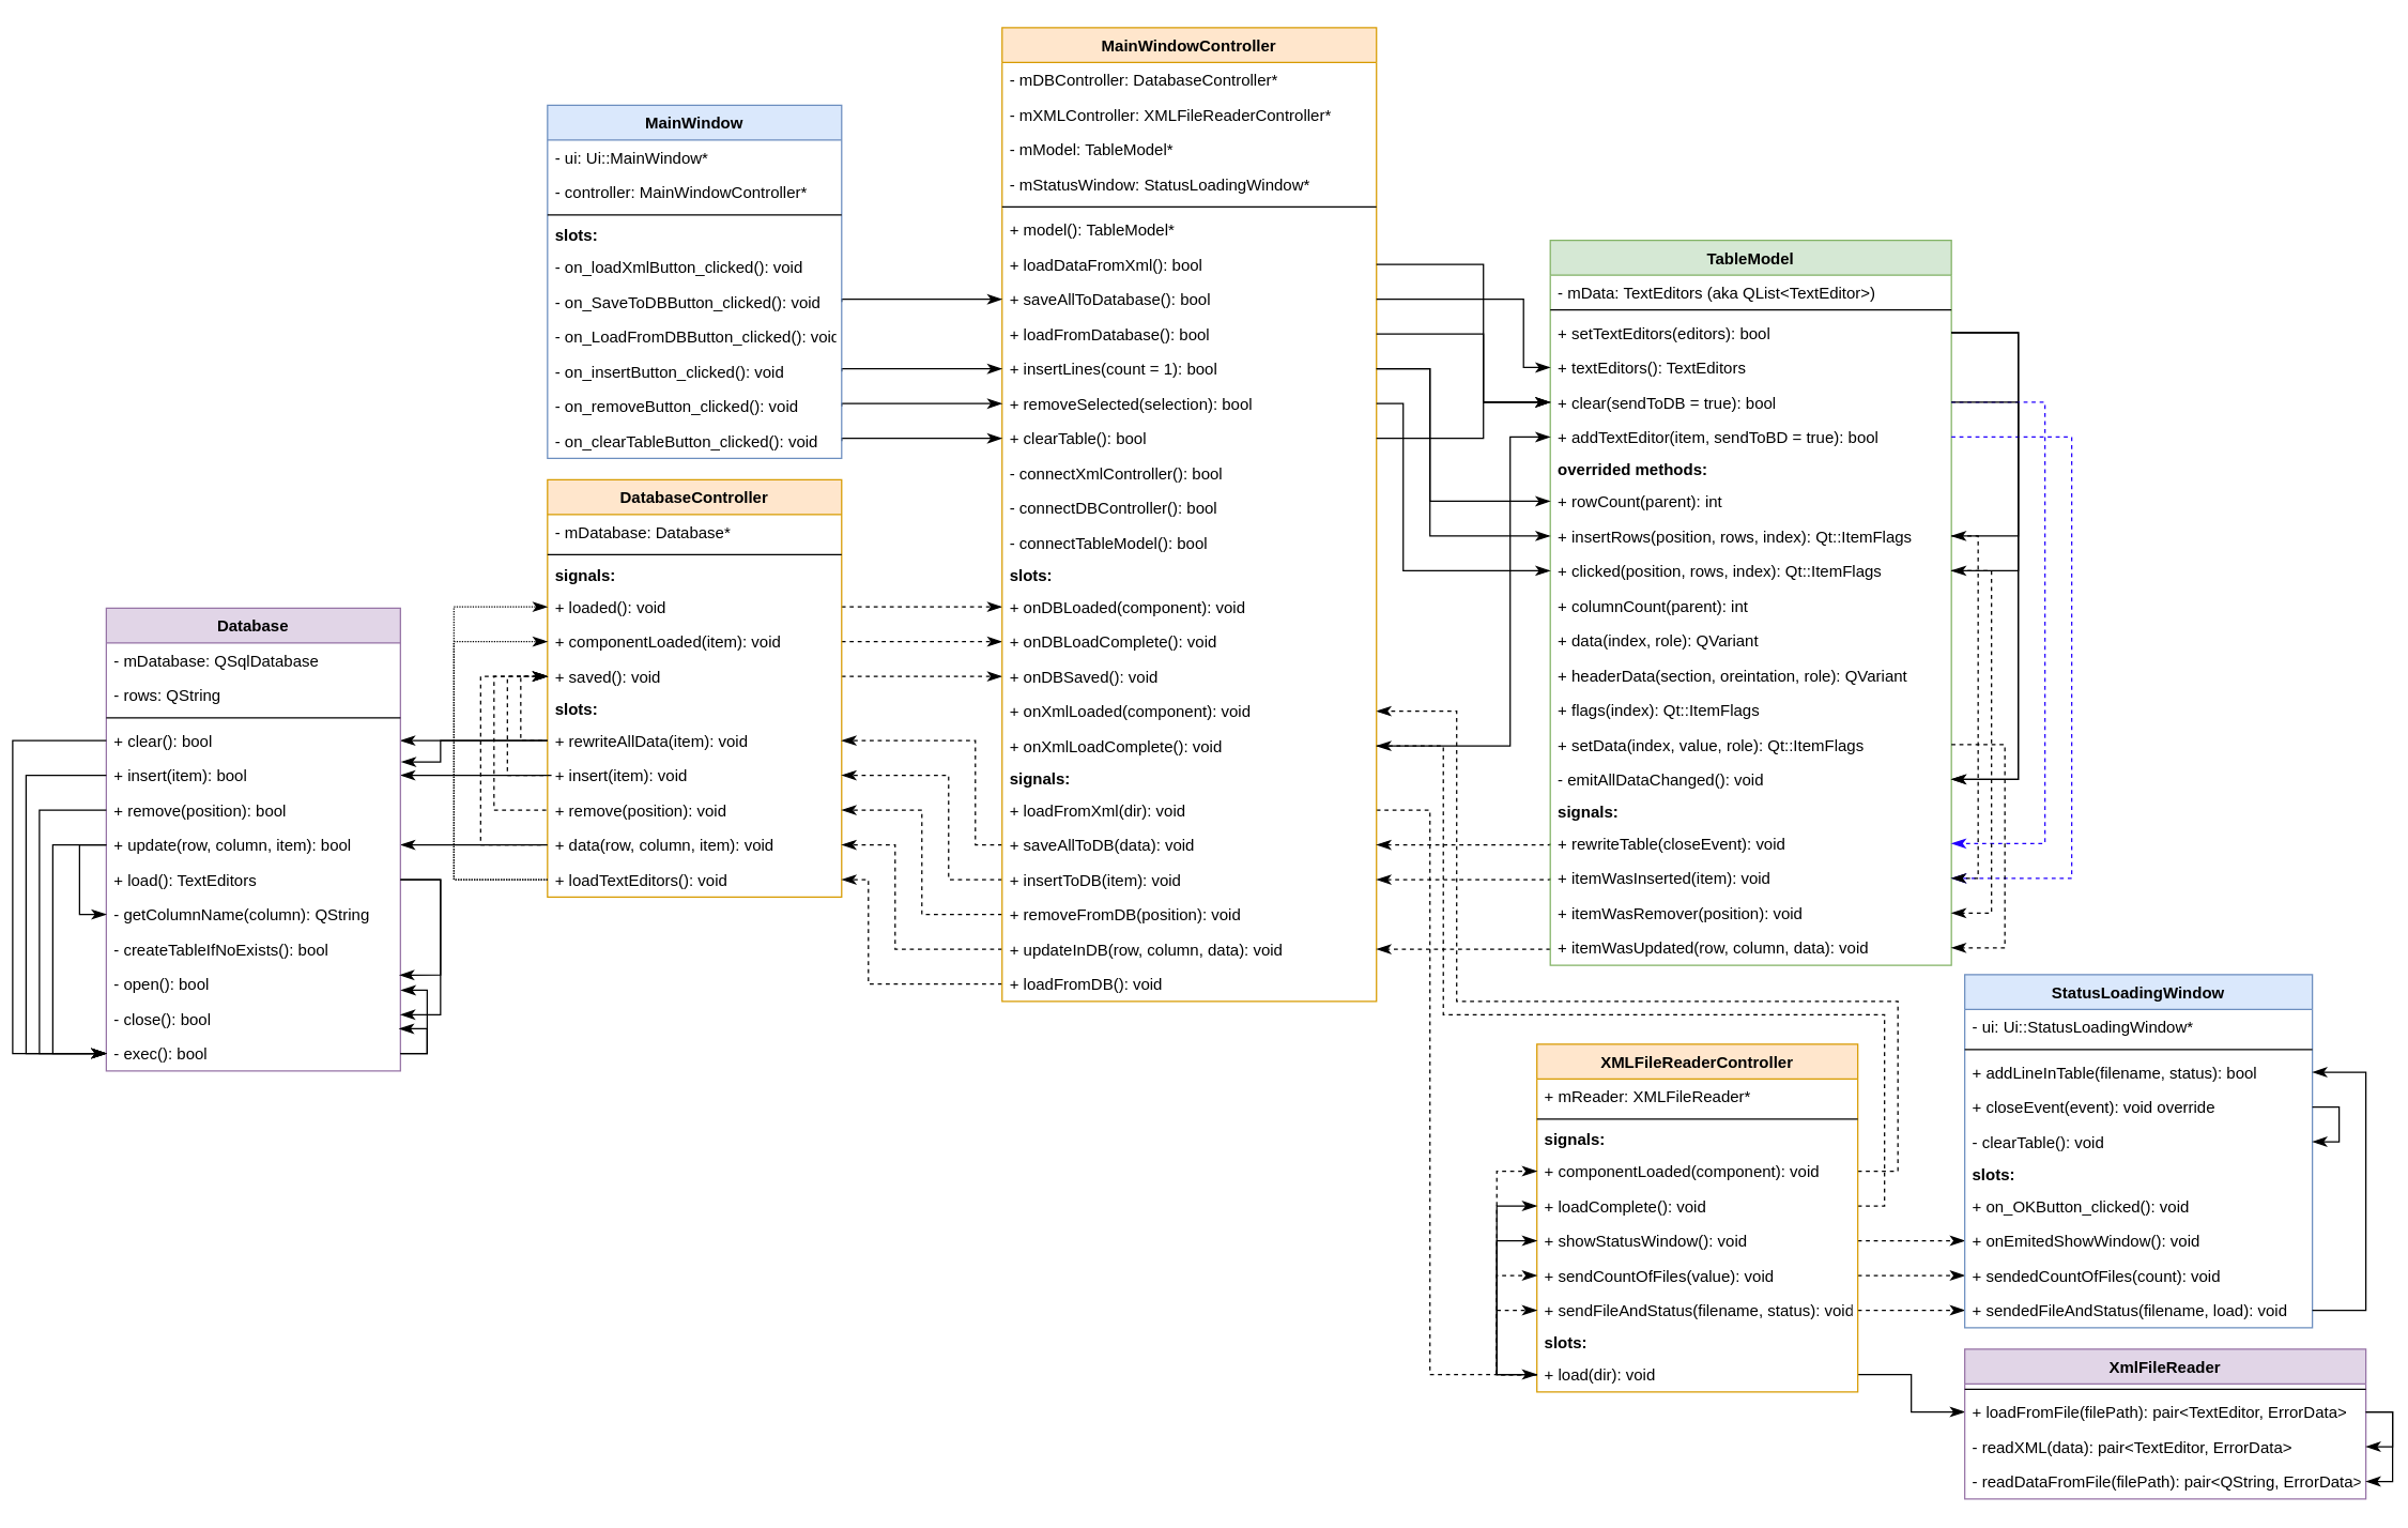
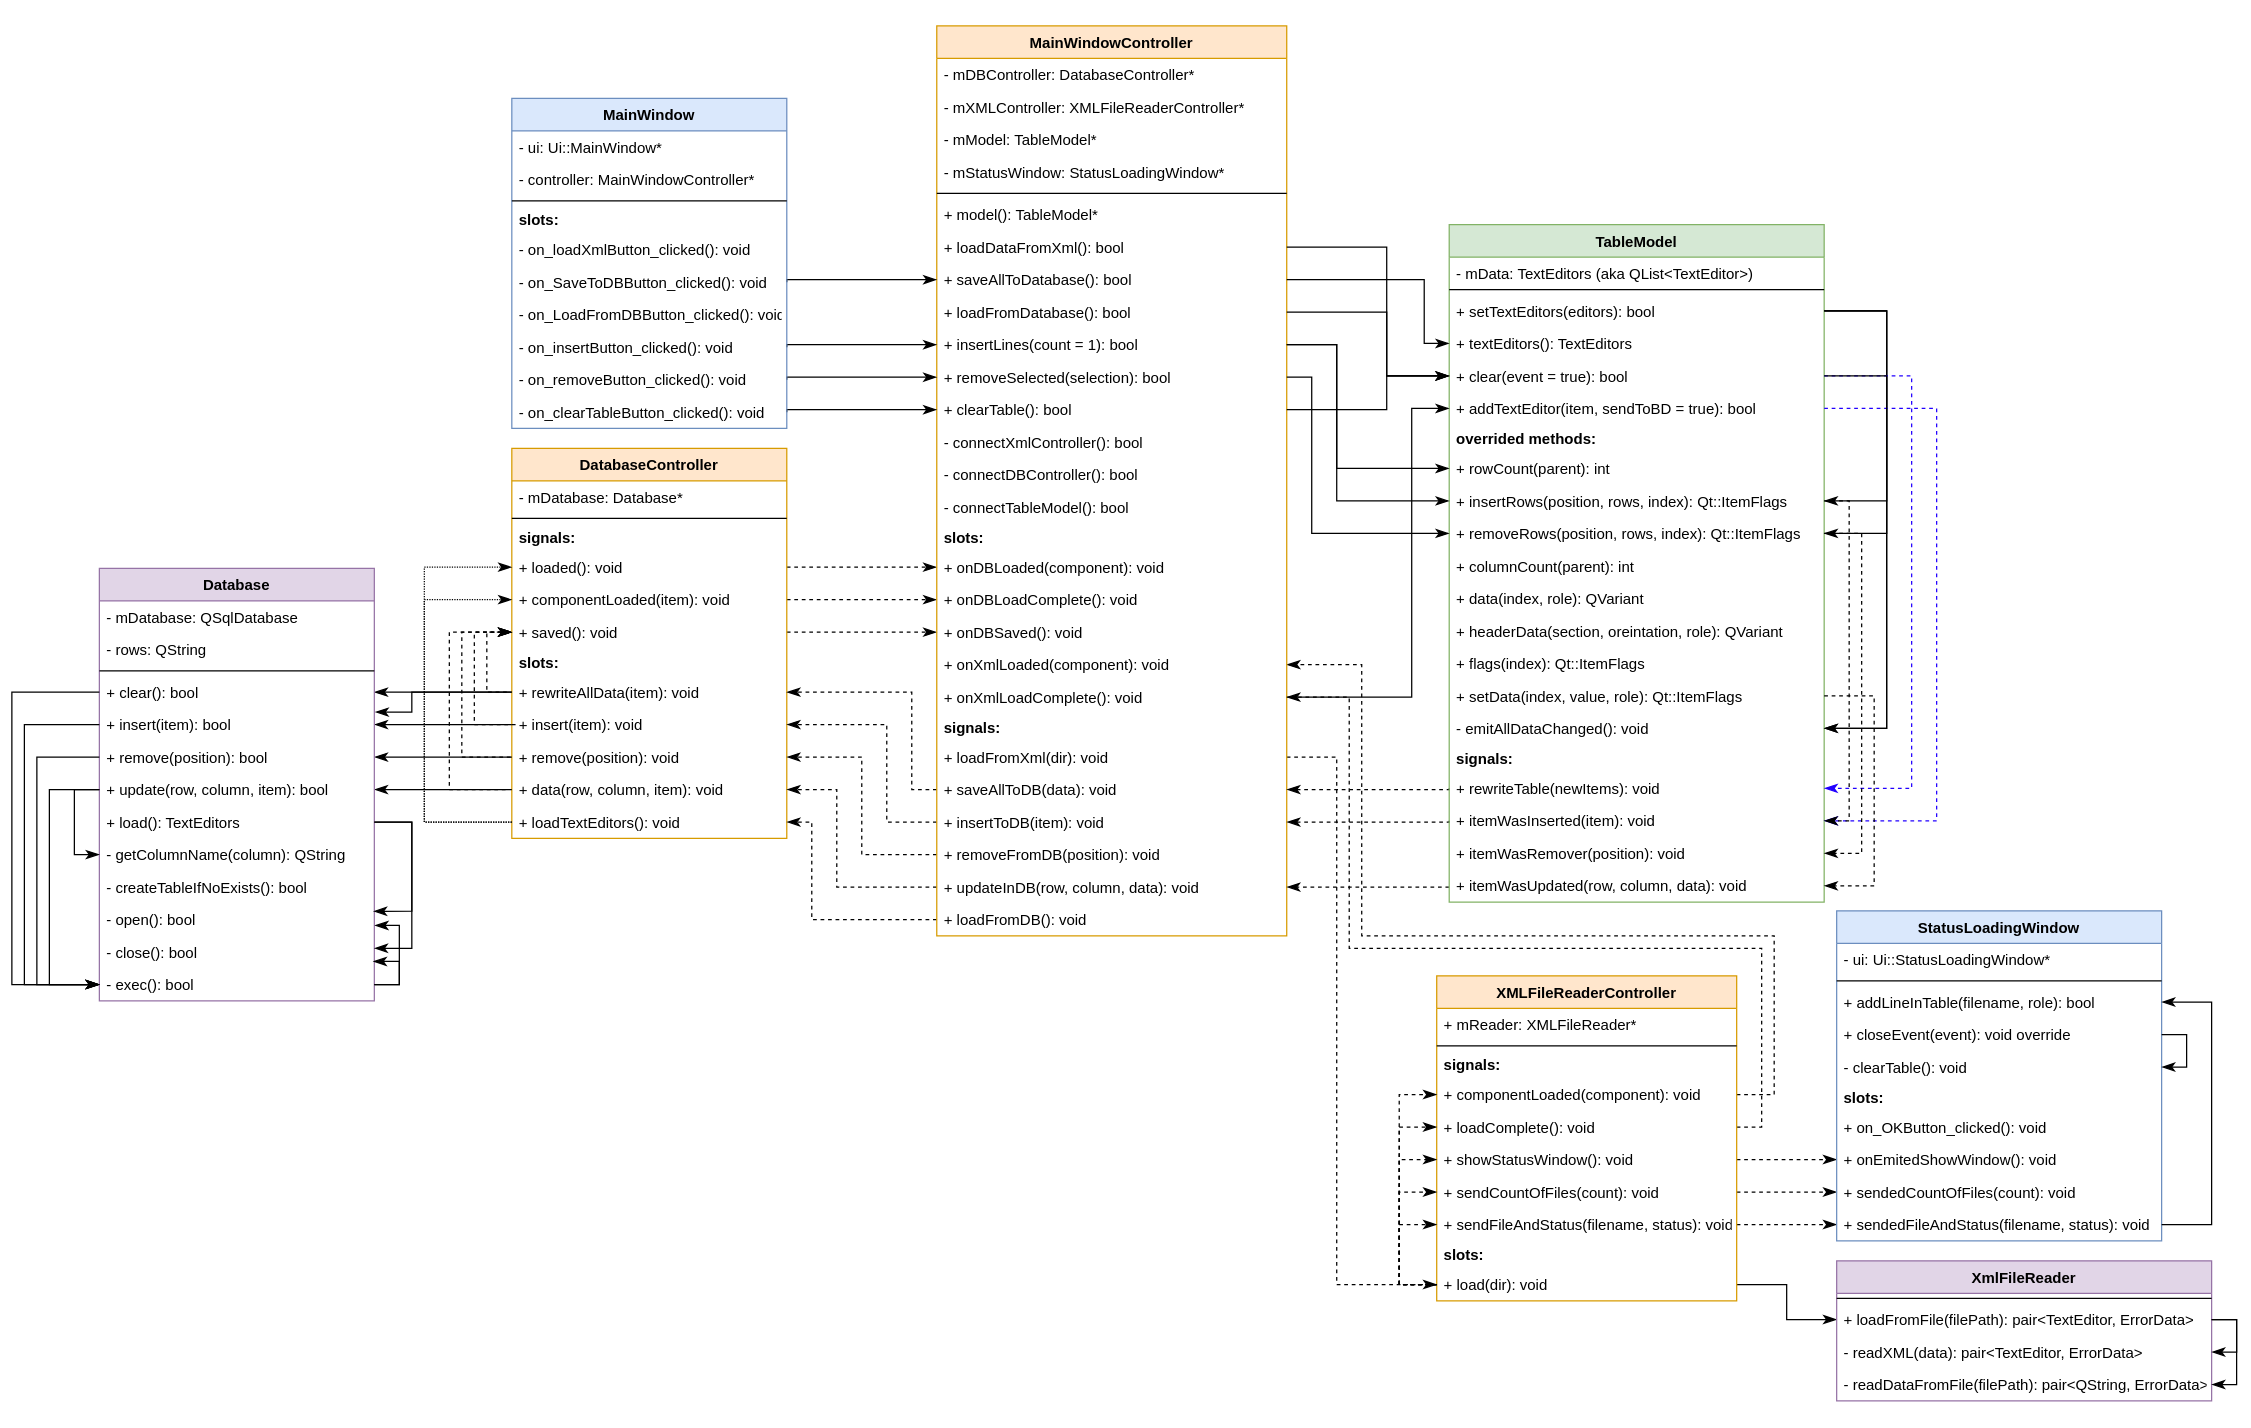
- <mxCell id="122" value="+ clear(sendToDB = true): bool" style="text;strokeColor=none;fillColor=none;align=left;verticalAlign=top;spacingLeft=4;spacingRight=4;overflow=hidden;rotatable=0;points=[[0,0.5],[1,0.5]];portConstraint=eastwest;" vertex="1" parent="111"><mxGeometry y="108" width="300" height="26" as="geometry" /></mxCell>
+ <mxCell id="122" value="+ clear(event = true): bool" style="text;strokeColor=none;fillColor=none;align=left;verticalAlign=top;spacingLeft=4;spacingRight=4;overflow=hidden;rotatable=0;points=[[0,0.5],[1,0.5]];portConstraint=eastwest;" vertex="1" parent="111"><mxGeometry y="108" width="300" height="26" as="geometry" /></mxCell>
- <mxCell id="127" value="+ clicked(position, rows, index): Qt::ItemFlags" style="text;strokeColor=none;fillColor=none;align=left;verticalAlign=top;spacingLeft=4;spacingRight=4;overflow=hidden;rotatable=0;points=[[0,0.5],[1,0.5]];portConstraint=eastwest;" vertex="1" parent="111"><mxGeometry y="234" width="300" height="26" as="geometry" /></mxCell>
+ <mxCell id="127" value="+ removeRows(position, rows, index): Qt::ItemFlags" style="text;strokeColor=none;fillColor=none;align=left;verticalAlign=top;spacingLeft=4;spacingRight=4;overflow=hidden;rotatable=0;points=[[0,0.5],[1,0.5]];portConstraint=eastwest;" vertex="1" parent="111"><mxGeometry y="234" width="300" height="26" as="geometry" /></mxCell>
+ <mxCell id="68" style="edgeStyle=orthogonalEdgeStyle;rounded=0;jumpStyle=none;orthogonalLoop=1;jettySize=auto;html=1;startSize=8;endArrow=classicThin;endFill=1;endSize=8;strokeColor=#000000;strokeWidth=1;" edge="1" parent="1" source="17" target="79"><mxGeometry relative="1" as="geometry" /></mxCell>
- <mxCell id="138" value="+ rewriteTable(closeEvent): void" style="text;strokeColor=none;fillColor=none;align=left;verticalAlign=top;spacingLeft=4;spacingRight=4;overflow=hidden;rotatable=0;points=[[0,0.5],[1,0.5]];portConstraint=eastwest;" vertex="1" parent="111"><mxGeometry y="438" width="300" height="26" as="geometry" /></mxCell>
+ <mxCell id="138" value="+ rewriteTable(newItems): void" style="text;strokeColor=none;fillColor=none;align=left;verticalAlign=top;spacingLeft=4;spacingRight=4;overflow=hidden;rotatable=0;points=[[0,0.5],[1,0.5]];portConstraint=eastwest;" vertex="1" parent="111"><mxGeometry y="438" width="300" height="26" as="geometry" /></mxCell>
- <mxCell id="161" value="+ addLineInTable(filename, status): bool" style="text;strokeColor=none;fillColor=none;align=left;verticalAlign=top;spacingLeft=4;spacingRight=4;overflow=hidden;rotatable=0;points=[[0,0.5],[1,0.5]];portConstraint=eastwest;" vertex="1" parent="158"><mxGeometry y="60" width="260" height="26" as="geometry" /></mxCell>
+ <mxCell id="161" value="+ addLineInTable(filename, role): bool" style="text;strokeColor=none;fillColor=none;align=left;verticalAlign=top;spacingLeft=4;spacingRight=4;overflow=hidden;rotatable=0;points=[[0,0.5],[1,0.5]];portConstraint=eastwest;" vertex="1" parent="158"><mxGeometry y="60" width="260" height="26" as="geometry" /></mxCell>
- <mxCell id="155" style="edgeStyle=orthogonalEdgeStyle;rounded=0;jumpStyle=none;orthogonalLoop=1;jettySize=auto;html=1;exitX=0;exitY=0.5;exitDx=0;exitDy=0;entryX=0;entryY=0.5;entryDx=0;entryDy=0;dashed=0;startSize=8;endArrow=classicThin;endFill=1;endSize=8;strokeColor=#000000;strokeWidth=1;" edge="1" parent="142" source="157" target="147"><mxGeometry relative="1" as="geometry"><Array as="points"><mxPoint x="-30" y="247" /><mxPoint x="-30" y="121" /></Array></mxGeometry></mxCell>
+ <mxCell id="155" style="edgeStyle=orthogonalEdgeStyle;rounded=0;jumpStyle=none;orthogonalLoop=1;jettySize=auto;html=1;exitX=0;exitY=0.5;exitDx=0;exitDy=0;entryX=0;entryY=0.5;entryDx=0;entryDy=0;dashed=1;startSize=8;endArrow=classicThin;endFill=1;endSize=8;strokeColor=#000000;strokeWidth=1;" edge="1" parent="142" source="157" target="147"><mxGeometry relative="1" as="geometry"><Array as="points"><mxPoint x="-30" y="247" /><mxPoint x="-30" y="121" /></Array></mxGeometry></mxCell>
- <mxCell id="154" style="edgeStyle=orthogonalEdgeStyle;rounded=0;jumpStyle=none;orthogonalLoop=1;jettySize=auto;html=1;exitX=0;exitY=0.5;exitDx=0;exitDy=0;entryX=0;entryY=0.5;entryDx=0;entryDy=0;dashed=0;startSize=8;endArrow=classicThin;endFill=1;endSize=8;strokeColor=#000000;strokeWidth=1;" edge="1" parent="142" source="157" target="148"><mxGeometry relative="1" as="geometry"><Array as="points"><mxPoint x="-30" y="247" /><mxPoint x="-30" y="147" /></Array></mxGeometry></mxCell>
+ <mxCell id="154" style="edgeStyle=orthogonalEdgeStyle;rounded=0;jumpStyle=none;orthogonalLoop=1;jettySize=auto;html=1;exitX=0;exitY=0.5;exitDx=0;exitDy=0;entryX=0;entryY=0.5;entryDx=0;entryDy=0;dashed=1;startSize=8;endArrow=classicThin;endFill=1;endSize=8;strokeColor=#000000;strokeWidth=1;" edge="1" parent="142" source="157" target="148"><mxGeometry relative="1" as="geometry"><Array as="points"><mxPoint x="-30" y="247" /><mxPoint x="-30" y="147" /></Array></mxGeometry></mxCell>
- <mxCell id="149" value="+ sendCountOfFiles(value): void" style="text;strokeColor=none;fillColor=none;align=left;verticalAlign=top;spacingLeft=4;spacingRight=4;overflow=hidden;rotatable=0;points=[[0,0.5],[1,0.5]];portConstraint=eastwest;" vertex="1" parent="142"><mxGeometry y="160" width="240" height="26" as="geometry" /></mxCell>
+ <mxCell id="149" value="+ sendCountOfFiles(count): void" style="text;strokeColor=none;fillColor=none;align=left;verticalAlign=top;spacingLeft=4;spacingRight=4;overflow=hidden;rotatable=0;points=[[0,0.5],[1,0.5]];portConstraint=eastwest;" vertex="1" parent="142"><mxGeometry y="160" width="240" height="26" as="geometry" /></mxCell>
- <mxCell id="170" value="+ sendedFileAndStatus(filename, load): void" style="text;strokeColor=none;fillColor=none;align=left;verticalAlign=top;spacingLeft=4;spacingRight=4;overflow=hidden;rotatable=0;points=[[0,0.5],[1,0.5]];portConstraint=eastwest;" vertex="1" parent="158"><mxGeometry y="238" width="260" height="26" as="geometry" /></mxCell>
+ <mxCell id="170" value="+ sendedFileAndStatus(filename, status): void" style="text;strokeColor=none;fillColor=none;align=left;verticalAlign=top;spacingLeft=4;spacingRight=4;overflow=hidden;rotatable=0;points=[[0,0.5],[1,0.5]];portConstraint=eastwest;" vertex="1" parent="158"><mxGeometry y="238" width="260" height="26" as="geometry" /></mxCell>
